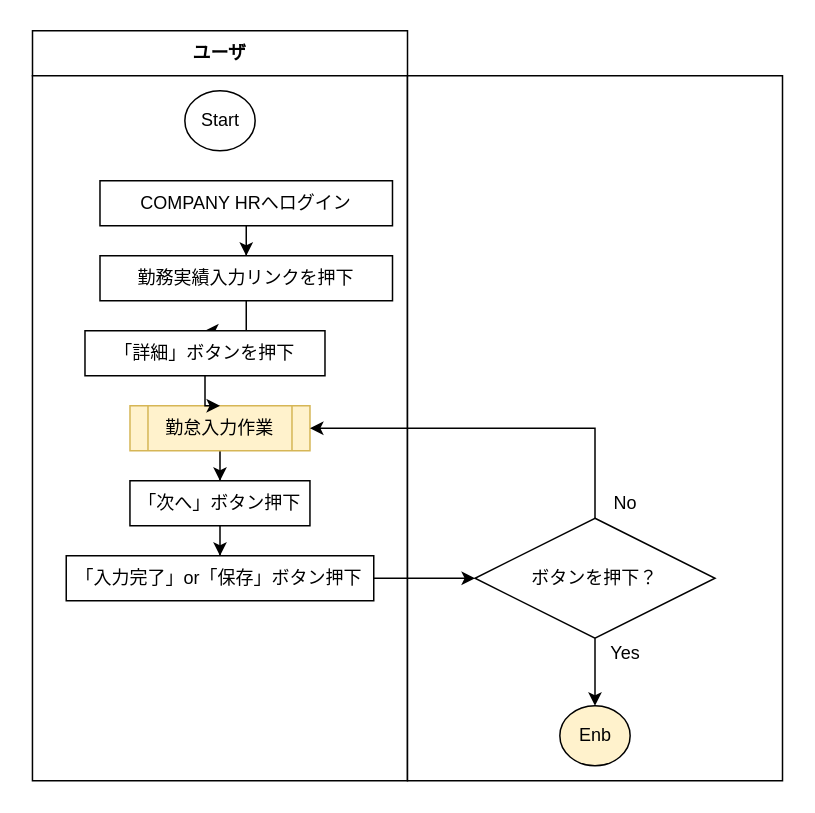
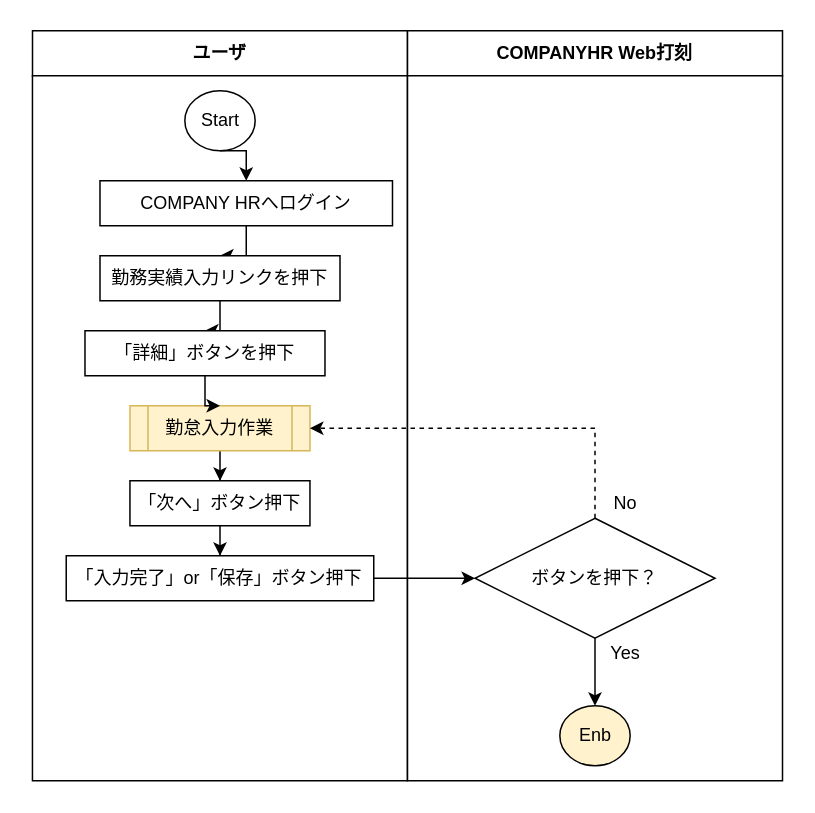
+ <mxCell id="3" value="&lt;b&gt;COMPANYHR Web打刻&lt;/b&gt;" style="rounded=0;whiteSpace=wrap;html=1;" parent="1" vertex="1"><mxGeometry x="271" y="20" width="250" height="30" as="geometry" /></mxCell>
+ <mxCell id="8" style="edgeStyle=orthogonalEdgeStyle;rounded=0;orthogonalLoop=1;jettySize=auto;html=1;exitX=0.5;exitY=1;exitDx=0;exitDy=0;entryX=0.5;entryY=0;entryDx=0;entryDy=0;" parent="1" source="9" target="14" edge="1"><mxGeometry relative="1" as="geometry" /></mxCell>
- <mxCell id="18" value="勤務実績入力リンクを押下" style="rounded=0;whiteSpace=wrap;html=1;" parent="1" vertex="1"><mxGeometry x="66" y="170" width="195" height="30" as="geometry" /></mxCell>
+ <mxCell id="18" value="勤務実績入力リンクを押下" style="rounded=0;whiteSpace=wrap;html=1;" parent="1" vertex="1"><mxGeometry x="66" y="170" width="160" height="30" as="geometry" /></mxCell>
- <mxCell id="10" style="edgeStyle=orthogonalEdgeStyle;rounded=0;orthogonalLoop=1;jettySize=auto;html=1;entryX=1;entryY=0.5;entryDx=0;entryDy=0;" parent="1" source="12" target="7" edge="1"><mxGeometry relative="1" as="geometry"><Array as="points"><mxPoint x="396" y="285" /></Array></mxGeometry></mxCell>
+ <mxCell id="10" style="edgeStyle=orthogonalEdgeStyle;rounded=0;orthogonalLoop=1;jettySize=auto;html=1;entryX=1;entryY=0.5;entryDx=0;entryDy=0;dashed=1;" parent="1" source="12" target="7" edge="1"><mxGeometry relative="1" as="geometry"><Array as="points"><mxPoint x="396" y="285" /></Array></mxGeometry></mxCell>
